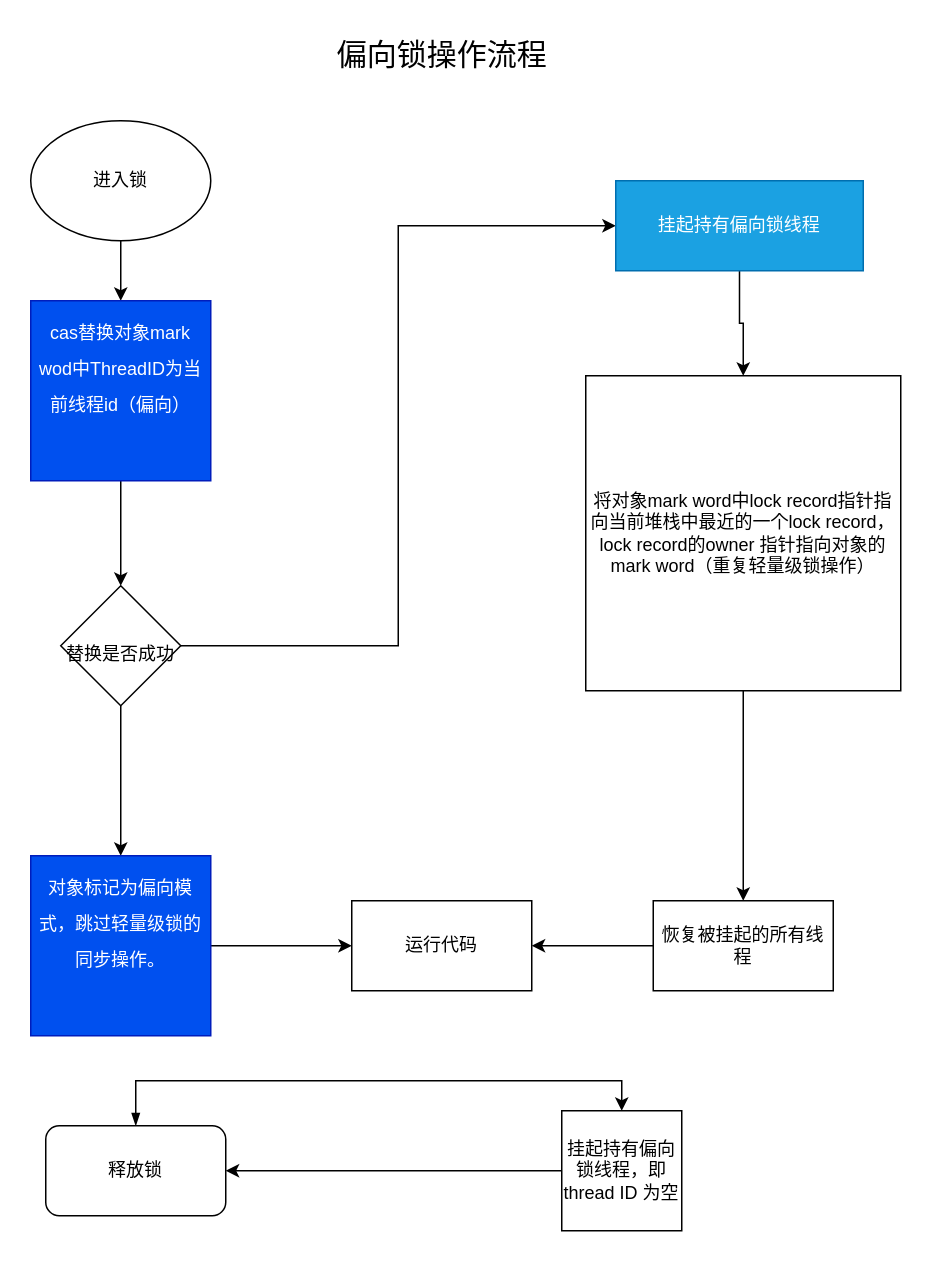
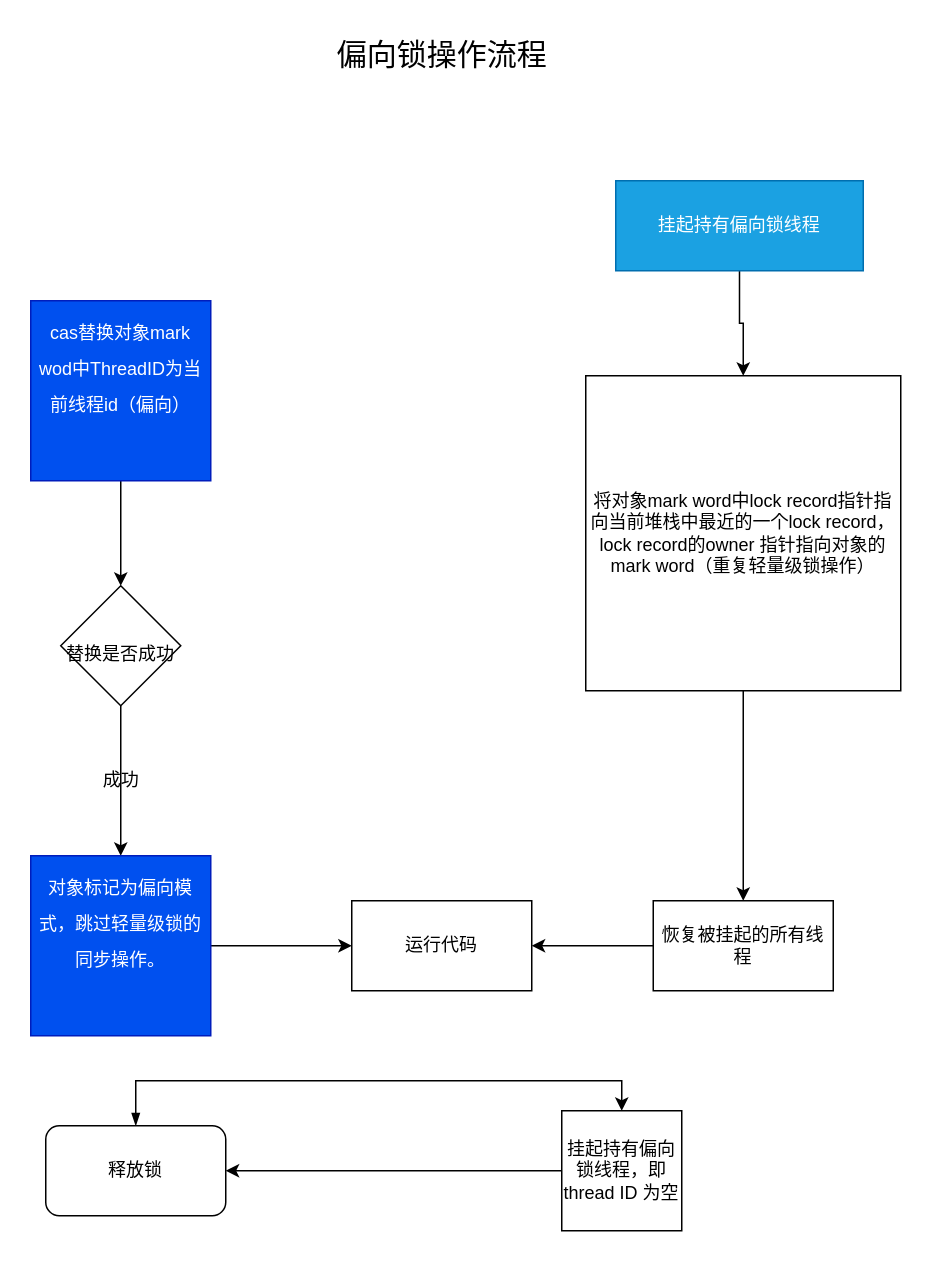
- <mxCell id="3" value="进入锁" style="ellipse;whiteSpace=wrap;html=1;" parent="1" vertex="1"><mxGeometry x="20" y="80" width="120" height="80" as="geometry" /></mxCell>
- <mxCell id="2" style="edgeStyle=orthogonalEdgeStyle;rounded=0;orthogonalLoop=1;jettySize=auto;html=1;entryX=0.5;entryY=0;entryDx=0;entryDy=0;fontSize=20;" edge="1" parent="1" source="3" target="6"><mxGeometry relative="1" as="geometry" /></mxCell>
- <mxCell id="8" style="edgeStyle=orthogonalEdgeStyle;rounded=0;orthogonalLoop=1;jettySize=auto;html=1;exitX=1;exitY=0.5;exitDx=0;exitDy=0;fontSize=12;entryX=0;entryY=0.5;entryDx=0;entryDy=0;" edge="1" parent="1" source="9" target="14"><mxGeometry relative="1" as="geometry"><mxPoint x="240" y="430" as="targetPoint" /></mxGeometry></mxCell>
+ <mxCell id="12" value="成功" style="text;html=1;resizable=0;autosize=1;align=center;verticalAlign=middle;points=[];fillColor=none;strokeColor=none;rounded=0;fontSize=12;" vertex="1" parent="1"><mxGeometry x="60" y="510" width="40" height="20" as="geometry" /></mxCell>
